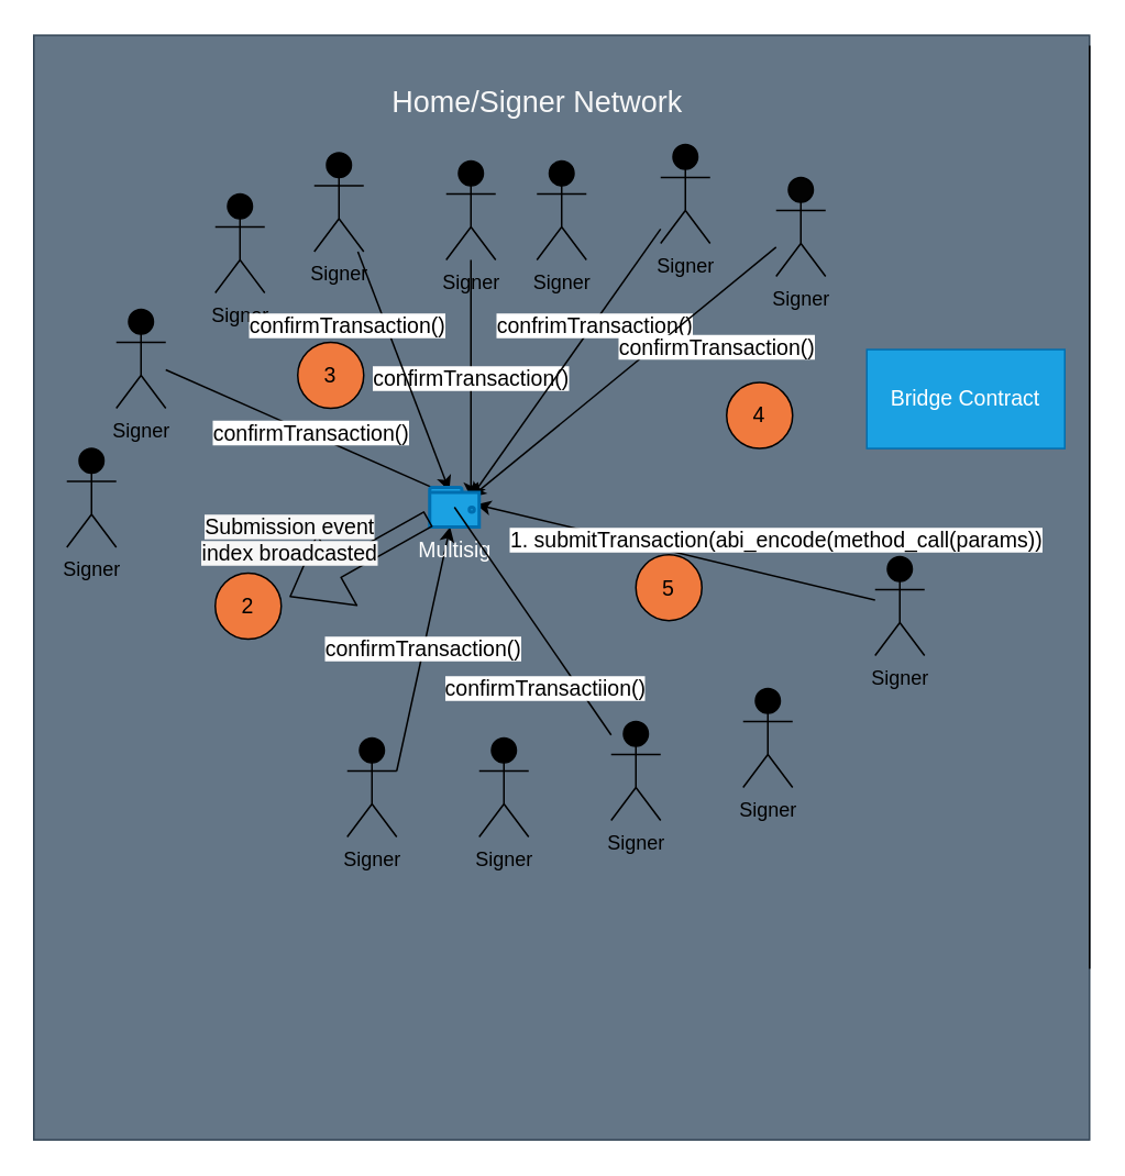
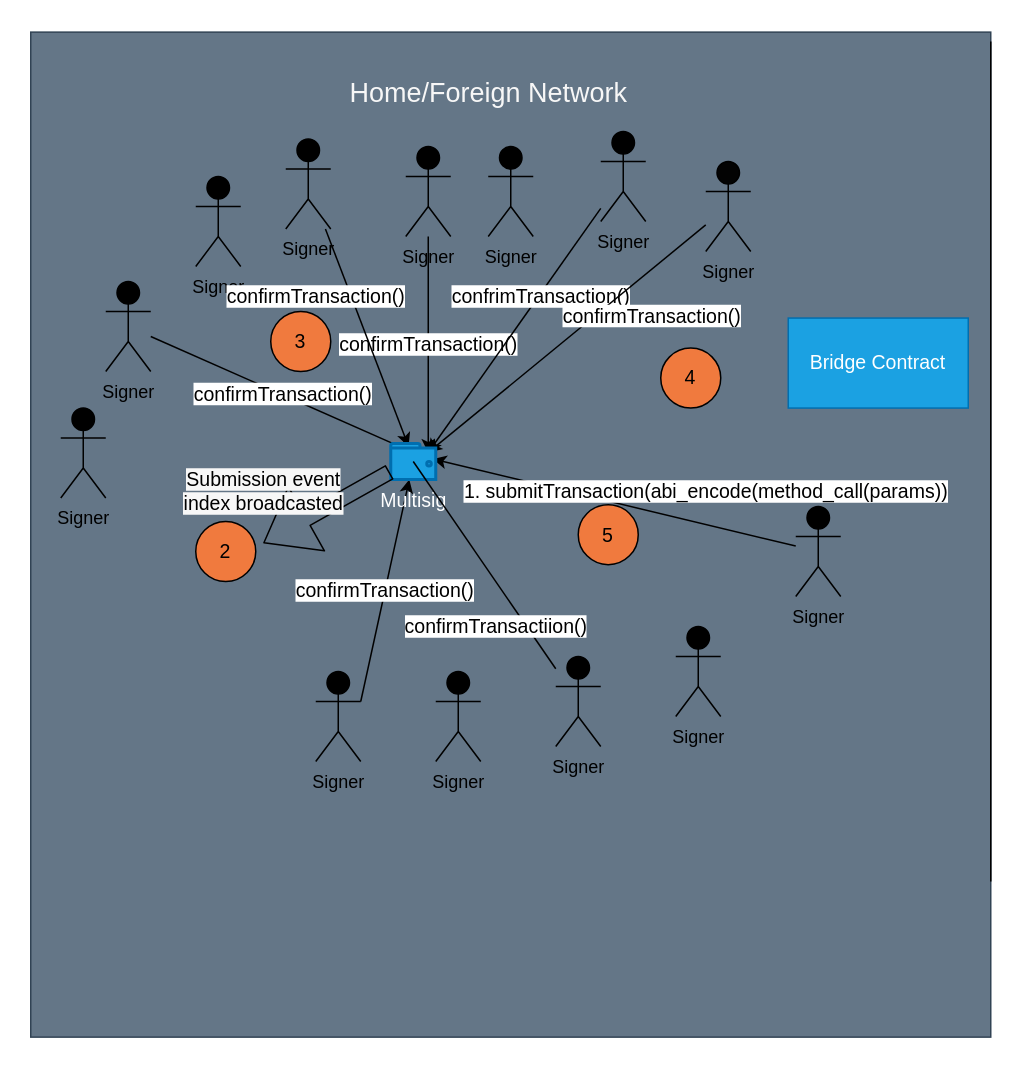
- <mxCell id="4" value="Home/Signer Network" style="text;html=1;align=center;verticalAlign=middle;resizable=0;points=[];autosize=1;strokeColor=none;fillColor=none;fontSize=18;fontColor=#F7F7F7;" parent="1" vertex="1"><mxGeometry x="225" y="47" width="200" height="30" as="geometry" /></mxCell>
+ <mxCell id="4" value="Home/Foreign Network" style="text;html=1;align=center;verticalAlign=middle;resizable=0;points=[];autosize=1;strokeColor=none;fillColor=none;fontSize=18;fontColor=#F7F7F7;" parent="1" vertex="1"><mxGeometry x="225" y="47" width="200" height="30" as="geometry" /></mxCell>
